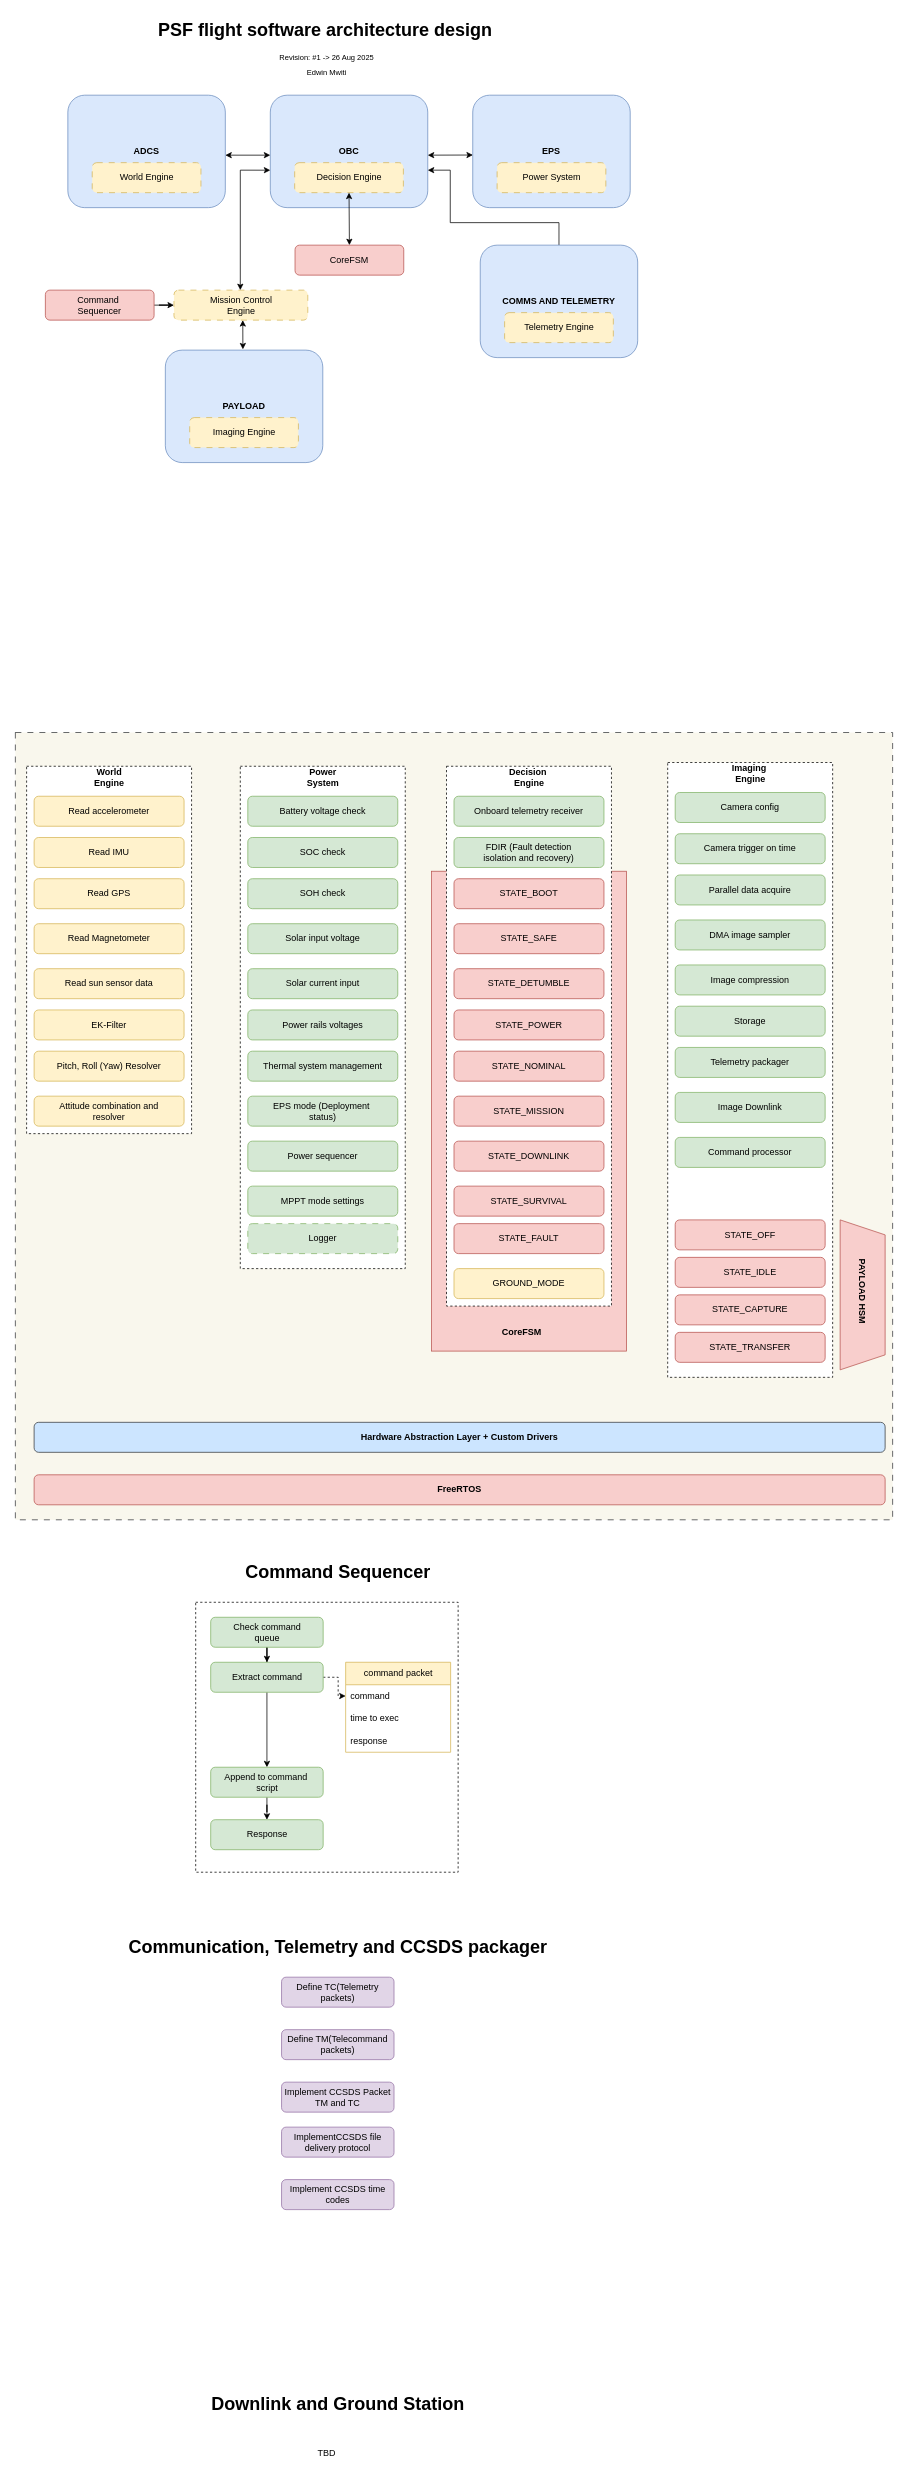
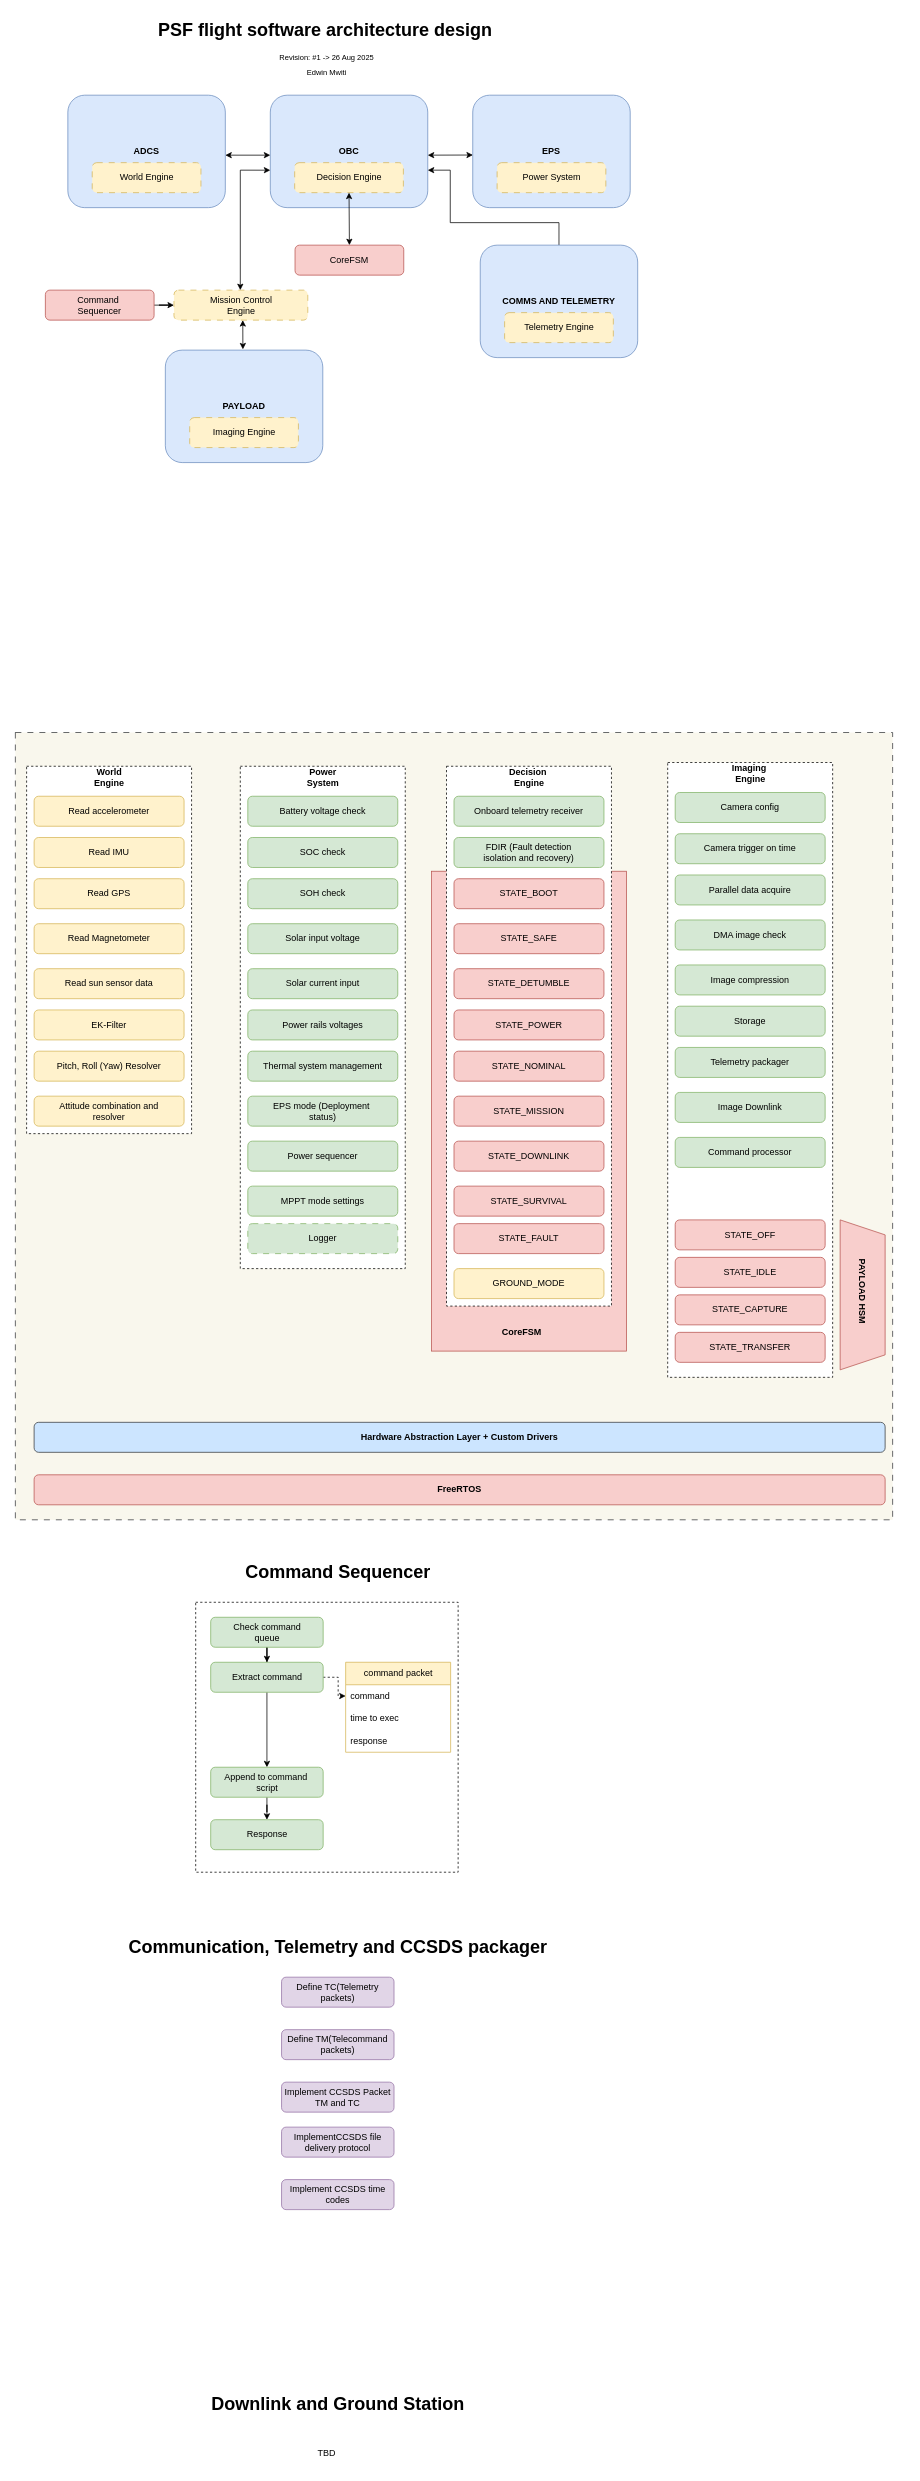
- <mxCell id="78" value="DMA image sampler" style="rounded=1;whiteSpace=wrap;html=1;fillColor=#d5e8d4;strokeColor=#82b366;container=0;" parent="1" vertex="1"><mxGeometry x="900" y="1226" width="200" height="40" as="geometry" /></mxCell>
+ <mxCell id="78" value="DMA image check" style="rounded=1;whiteSpace=wrap;html=1;fillColor=#d5e8d4;strokeColor=#82b366;container=0;" parent="1" vertex="1"><mxGeometry x="900" y="1226" width="200" height="40" as="geometry" /></mxCell>
